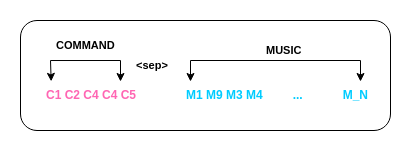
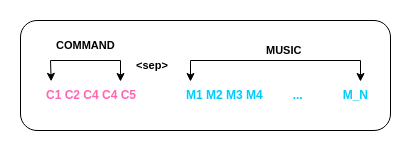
- <mxCell id="8" value="&lt;font color=&quot;#00ccff&quot;&gt;&lt;b&gt;M1 M9 M3 M4&amp;nbsp; &amp;nbsp; &amp;nbsp; &amp;nbsp; &amp;nbsp;...&amp;nbsp; &amp;nbsp; &amp;nbsp; &amp;nbsp; &amp;nbsp; &amp;nbsp; M_N&lt;/b&gt;&lt;/font&gt;" style="text;strokeColor=none;fillColor=none;align=left;verticalAlign=middle;spacingLeft=4;spacingRight=4;overflow=hidden;points=[[0,0.5],[1,0.5]];portConstraint=eastwest;rotatable=0;whiteSpace=wrap;html=1;" vertex="1" parent="1"><mxGeometry x="180" y="85" width="210" height="20" as="geometry" /></mxCell>
+ <mxCell id="8" value="&lt;font color=&quot;#00ccff&quot;&gt;&lt;b&gt;M1 M2 M3 M4&amp;nbsp; &amp;nbsp; &amp;nbsp; &amp;nbsp; &amp;nbsp;...&amp;nbsp; &amp;nbsp; &amp;nbsp; &amp;nbsp; &amp;nbsp; &amp;nbsp; M_N&lt;/b&gt;&lt;/font&gt;" style="text;strokeColor=none;fillColor=none;align=left;verticalAlign=middle;spacingLeft=4;spacingRight=4;overflow=hidden;points=[[0,0.5],[1,0.5]];portConstraint=eastwest;rotatable=0;whiteSpace=wrap;html=1;" vertex="1" parent="1"><mxGeometry x="180" y="85" width="210" height="20" as="geometry" /></mxCell>
